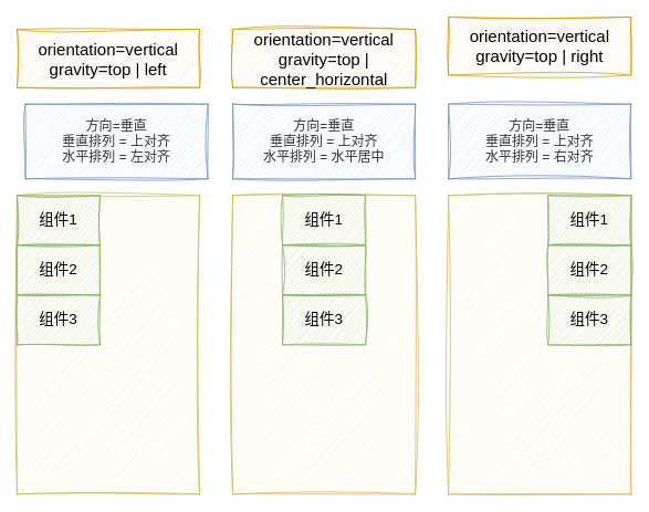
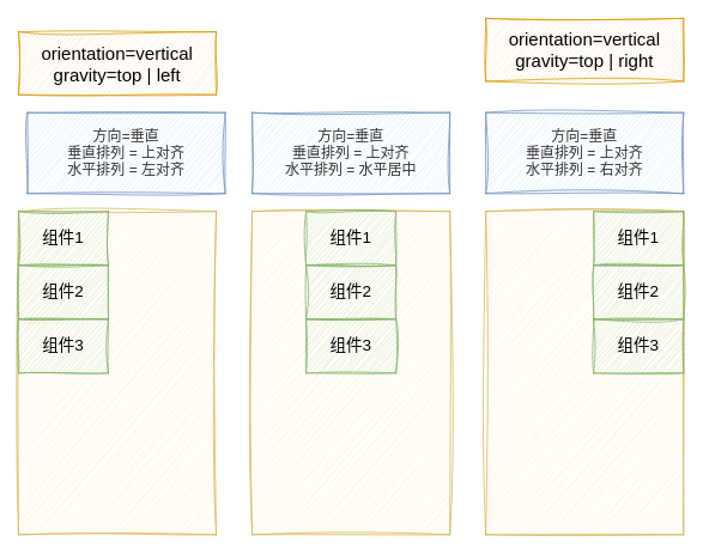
- <mxCell id="18" value="orientation=vertical&lt;div&gt;gravity=top | center_horizontal&lt;/div&gt;" style="text;html=1;align=center;verticalAlign=middle;whiteSpace=wrap;rounded=0;fontSize=20;fillColor=#ffe6cc;strokeColor=#d79b00;sketch=1;curveFitting=1;jiggle=2;" vertex="1" parent="1"><mxGeometry x="280" y="35" width="220" height="70" as="geometry" /></mxCell>
